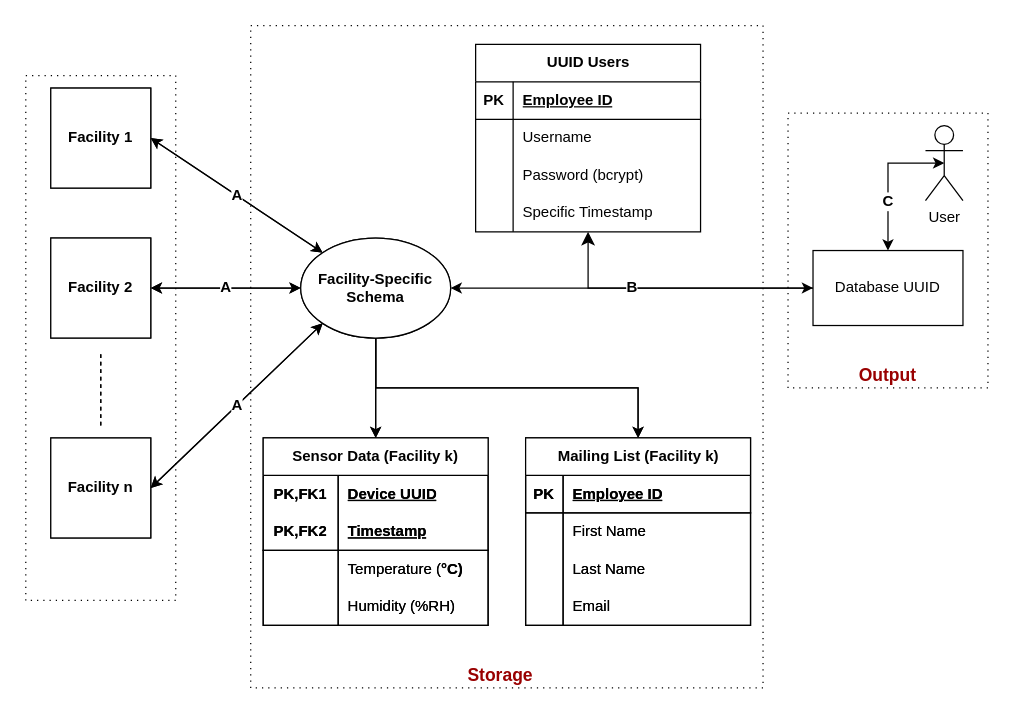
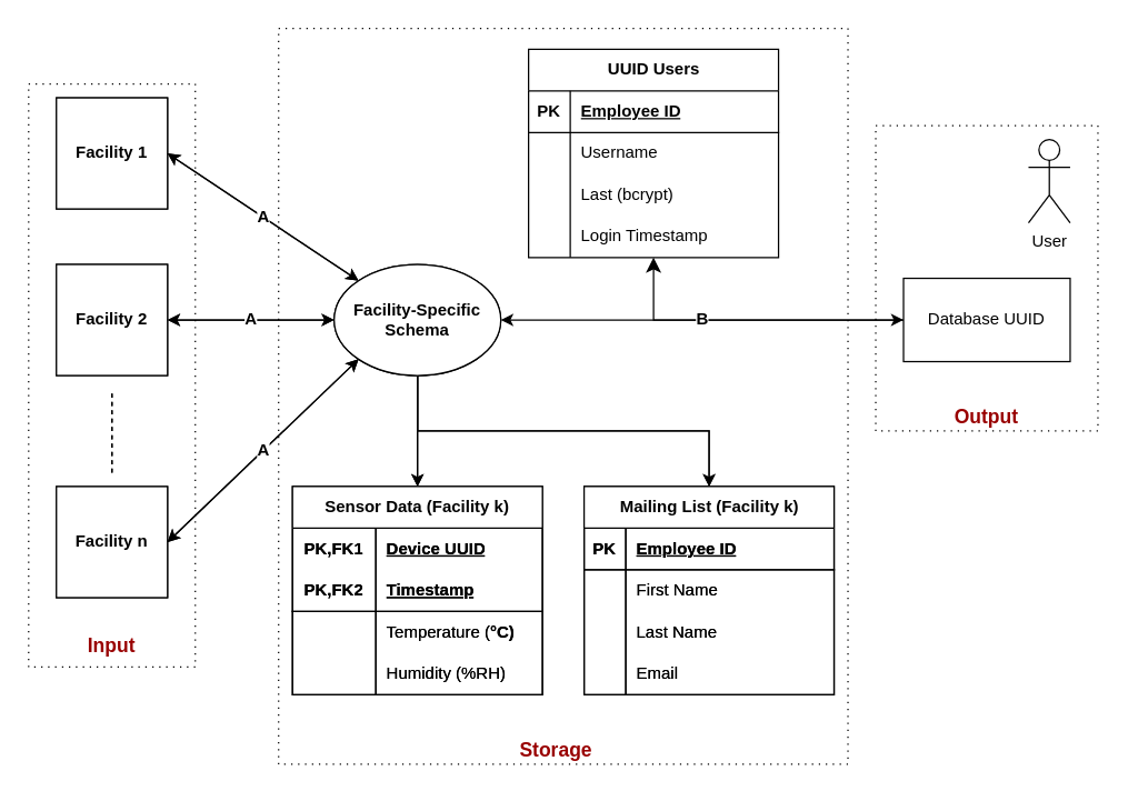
- <mxCell id="44" value="Password (bcrypt)" style="shape=partialRectangle;connectable=0;fillColor=none;top=0;left=0;bottom=0;right=0;align=left;spacingLeft=6;overflow=hidden;whiteSpace=wrap;html=1;" parent="42" vertex="1"><mxGeometry x="30" width="150" height="30" as="geometry"><mxRectangle width="150" height="30" as="alternateBounds" /></mxGeometry></mxCell>
+ <mxCell id="44" value="Last (bcrypt)" style="shape=partialRectangle;connectable=0;fillColor=none;top=0;left=0;bottom=0;right=0;align=left;spacingLeft=6;overflow=hidden;whiteSpace=wrap;html=1;" parent="42" vertex="1"><mxGeometry x="30" width="150" height="30" as="geometry"><mxRectangle width="150" height="30" as="alternateBounds" /></mxGeometry></mxCell>
- <mxCell id="60" value="C" style="endArrow=classic;startArrow=classic;html=1;rounded=0;exitX=0.5;exitY=0;exitDx=0;exitDy=0;entryX=0.5;entryY=0.5;entryDx=0;entryDy=0;entryPerimeter=0;spacingLeft=0;fontStyle=1;fontSize=12;spacingBottom=-37;" parent="1" source="58" target="59" edge="1"><mxGeometry width="50" height="50" relative="1" as="geometry"><mxPoint x="450" y="450" as="sourcePoint" /><mxPoint x="690" y="60" as="targetPoint" /><Array as="points"><mxPoint x="710" y="130" /></Array></mxGeometry></mxCell>
- <mxCell id="47" value="Specific Timestamp" style="shape=partialRectangle;connectable=0;fillColor=none;top=0;left=0;bottom=0;right=0;align=left;spacingLeft=6;overflow=hidden;whiteSpace=wrap;html=1;" parent="45" vertex="1"><mxGeometry x="30" width="150" height="30" as="geometry"><mxRectangle width="150" height="30" as="alternateBounds" /></mxGeometry></mxCell>
+ <mxCell id="47" value="Login Timestamp" style="shape=partialRectangle;connectable=0;fillColor=none;top=0;left=0;bottom=0;right=0;align=left;spacingLeft=6;overflow=hidden;whiteSpace=wrap;html=1;" parent="45" vertex="1"><mxGeometry x="30" width="150" height="30" as="geometry"><mxRectangle width="150" height="30" as="alternateBounds" /></mxGeometry></mxCell>
+ <mxCell id="91" value="&lt;b&gt;&lt;font style=&quot;font-size: 14px;&quot; color=&quot;#990000&quot;&gt;Input&lt;/font&gt;&lt;/b&gt;" style="text;html=1;align=center;verticalAlign=middle;whiteSpace=wrap;rounded=0;" parent="1" vertex="1"><mxGeometry x="50" y="450" width="60" height="30" as="geometry" /></mxCell>
